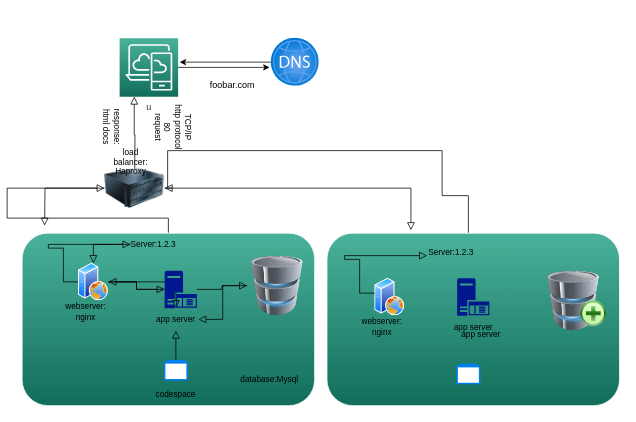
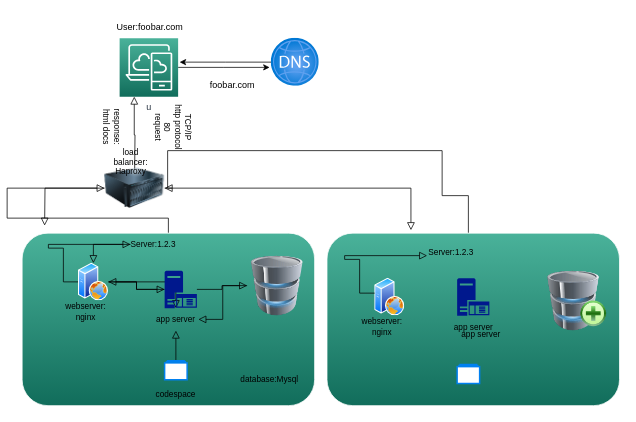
+ <mxCell id="7" value="User:foobar.com" style="text;html=1;align=center;verticalAlign=middle;resizable=0;points=[];autosize=1;strokeColor=none;fillColor=none;" vertex="1" parent="1"><mxGeometry x="135" y="20" width="110" height="30" as="geometry" /></mxCell>
